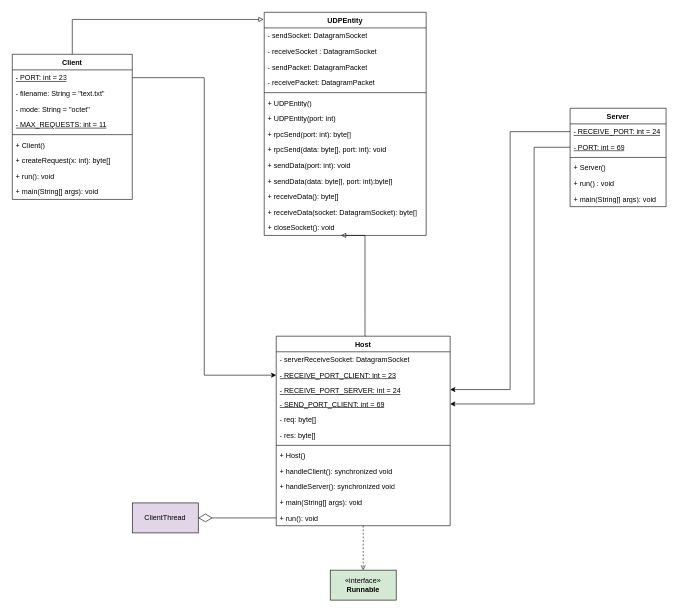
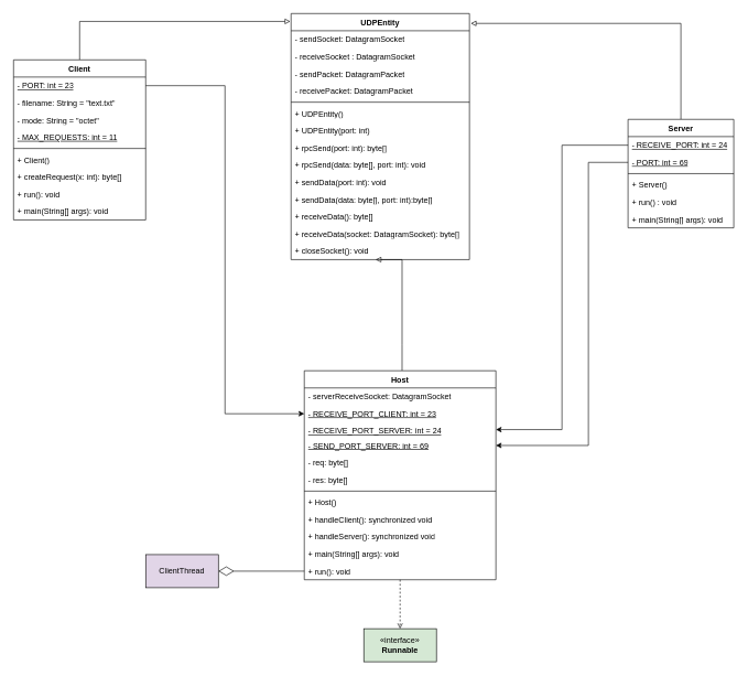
+ <mxCell id="17" style="edgeStyle=orthogonalEdgeStyle;rounded=0;orthogonalLoop=1;jettySize=auto;html=1;entryX=1.007;entryY=0.04;entryDx=0;entryDy=0;entryPerimeter=0;endArrow=block;endFill=0;" edge="1" parent="1" source="18" target="2"><mxGeometry relative="1" as="geometry"><Array as="points"><mxPoint x="1030" y="35" /></Array></mxGeometry></mxCell>
- <mxCell id="31" value="- SEND_PORT_CLIENT: int = 69&#10;&#10;&#10;&#10;&#10;&#10;" style="text;strokeColor=none;fillColor=none;align=left;verticalAlign=top;spacingLeft=4;spacingRight=4;overflow=hidden;rotatable=0;points=[[0,0.5],[1,0.5]];portConstraint=eastwest;whiteSpace=wrap;fontStyle=4" vertex="1" parent="27"><mxGeometry y="100" width="290" height="26" as="geometry" /></mxCell>
+ <mxCell id="31" value="- SEND_PORT_SERVER: int = 69&#10;&#10;&#10;&#10;&#10;&#10;" style="text;strokeColor=none;fillColor=none;align=left;verticalAlign=top;spacingLeft=4;spacingRight=4;overflow=hidden;rotatable=0;points=[[0,0.5],[1,0.5]];portConstraint=eastwest;whiteSpace=wrap;fontStyle=4" vertex="1" parent="27"><mxGeometry y="100" width="290" height="26" as="geometry" /></mxCell>
